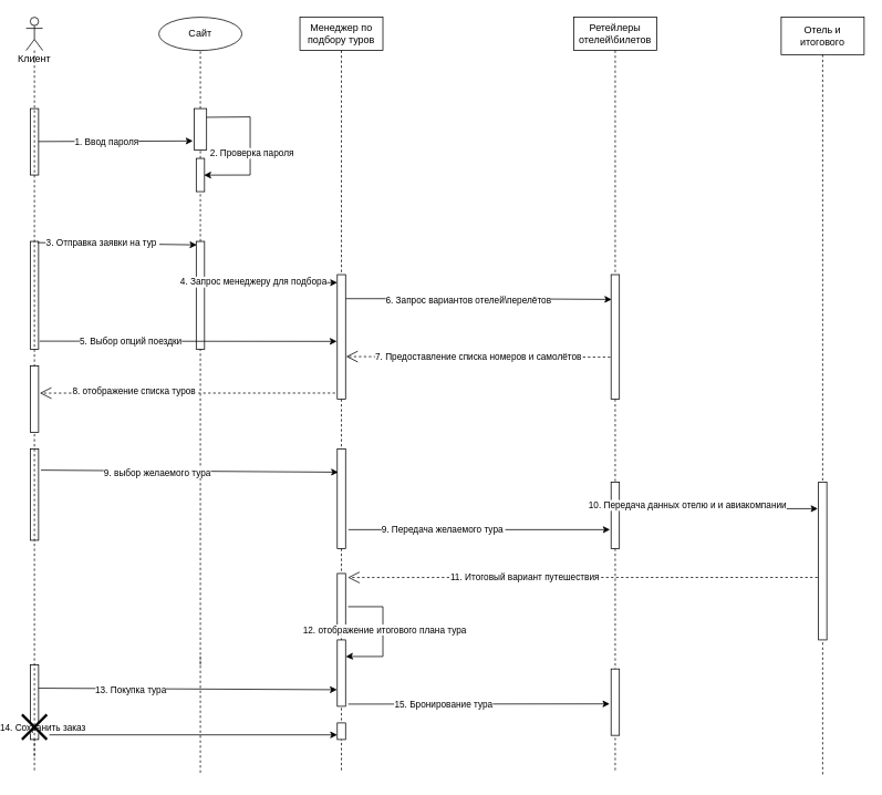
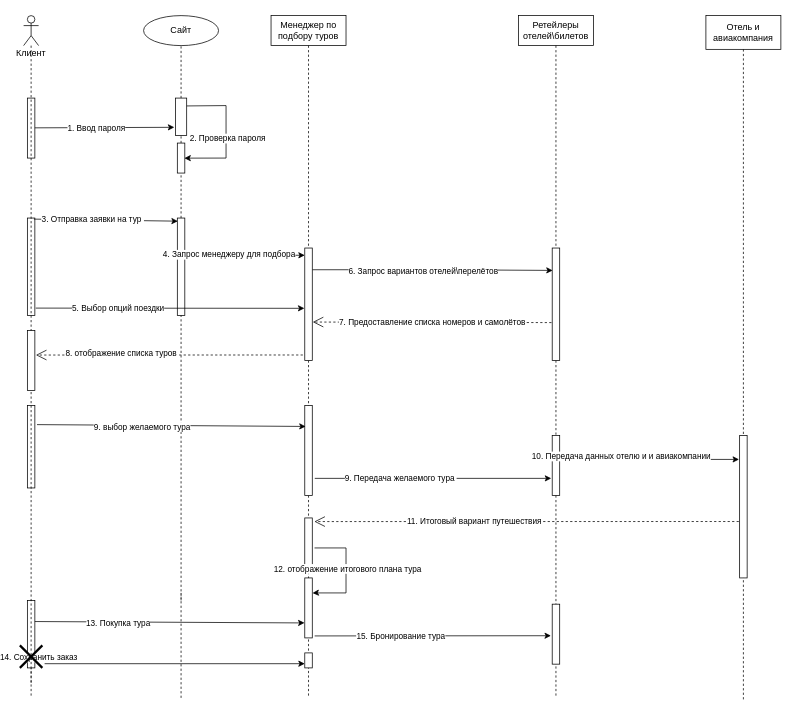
- <mxCell id="36" value="Отель и итогового" style="shape=umlLifeline;perimeter=lifelinePerimeter;whiteSpace=wrap;html=1;container=1;collapsible=0;recursiveResize=0;outlineConnect=0;size=45;" parent="1" vertex="1"><mxGeometry x="935" y="20" width="100" height="915" as="geometry" /></mxCell>
+ <mxCell id="36" value="Отель и авиакомпания" style="shape=umlLifeline;perimeter=lifelinePerimeter;whiteSpace=wrap;html=1;container=1;collapsible=0;recursiveResize=0;outlineConnect=0;size=45;" parent="1" vertex="1"><mxGeometry x="935" y="20" width="100" height="915" as="geometry" /></mxCell>
